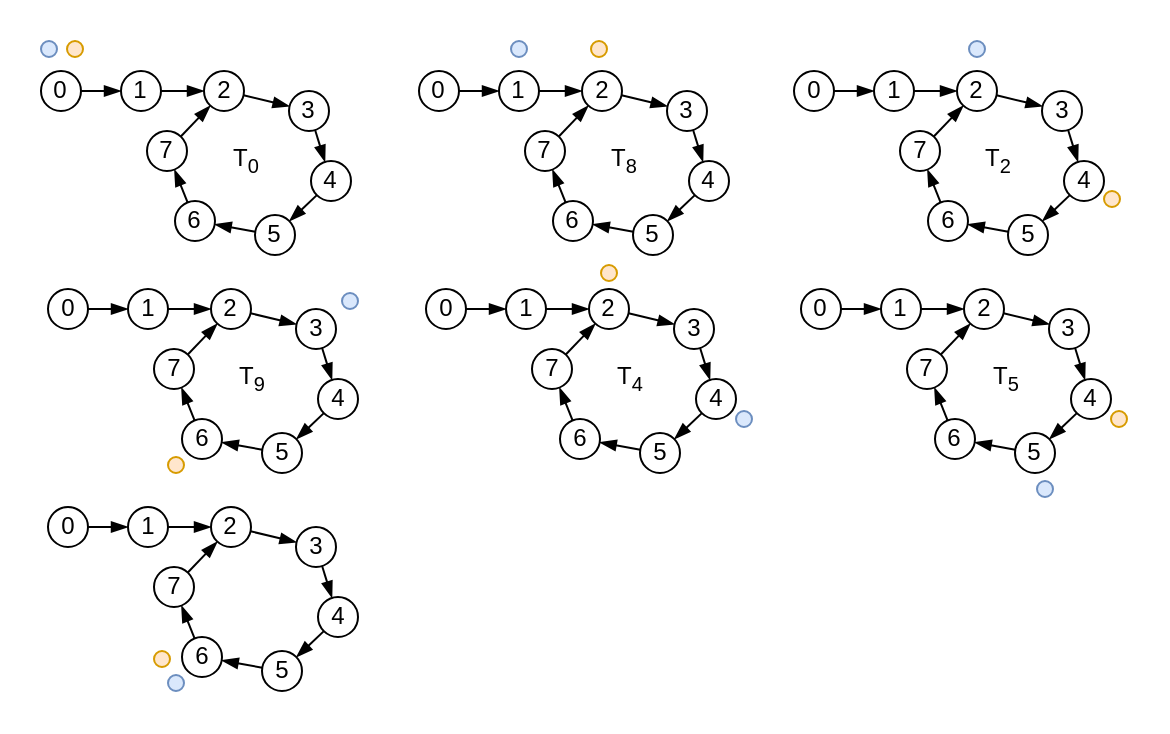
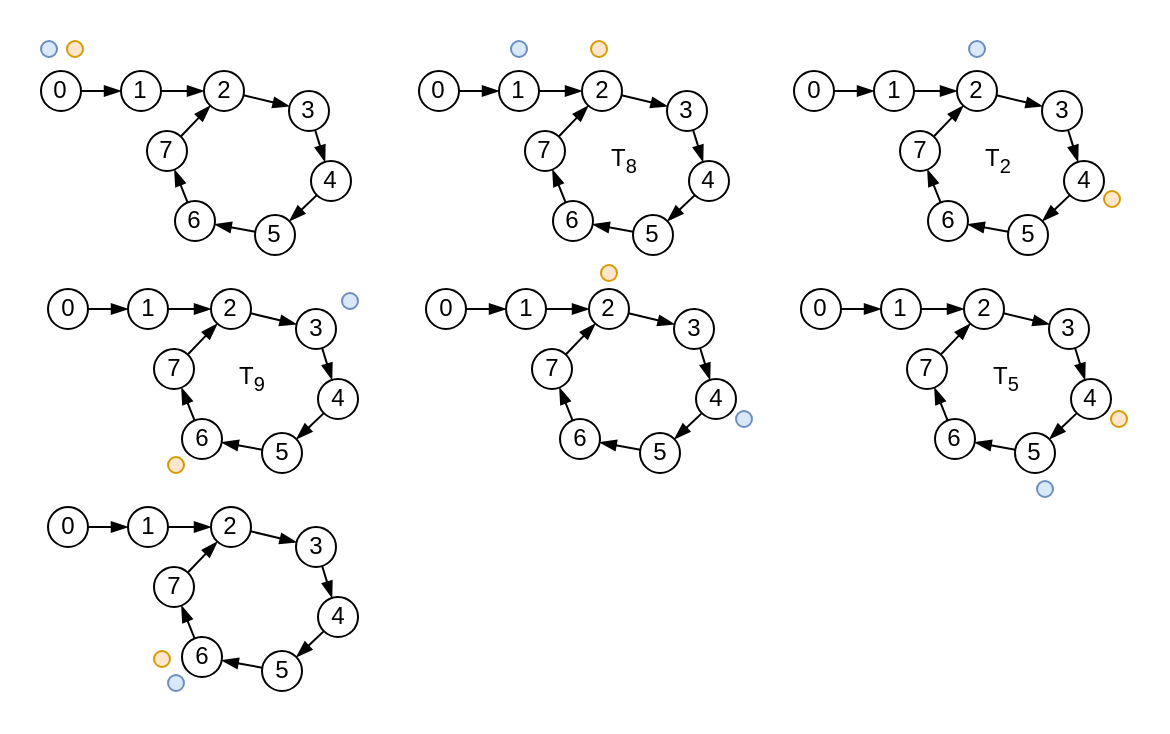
- <mxCell id="19" value="T&lt;sub&gt;0&lt;/sub&gt;" style="text;strokeColor=none;align=center;fillColor=none;html=1;verticalAlign=middle;whiteSpace=wrap;rounded=0;" vertex="1" parent="2"><mxGeometry x="82.5" y="35" width="40" height="20" as="geometry" /></mxCell>
- <mxCell id="93" value="T&lt;sub&gt;4&lt;/sub&gt;" style="text;strokeColor=none;align=center;fillColor=none;html=1;verticalAlign=middle;whiteSpace=wrap;rounded=0;" vertex="1" parent="76"><mxGeometry x="82.5" y="35" width="40" height="20" as="geometry" /></mxCell>
